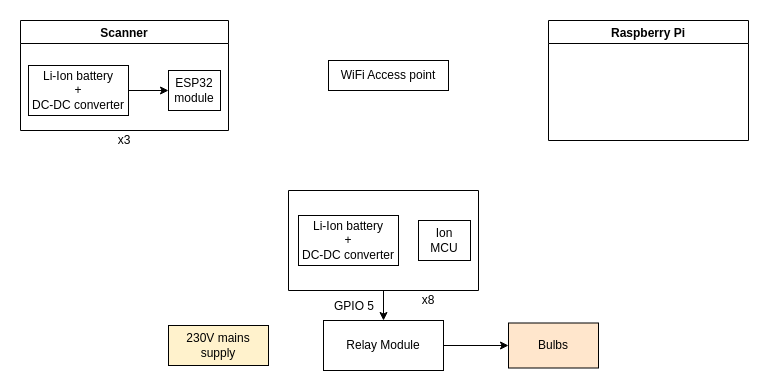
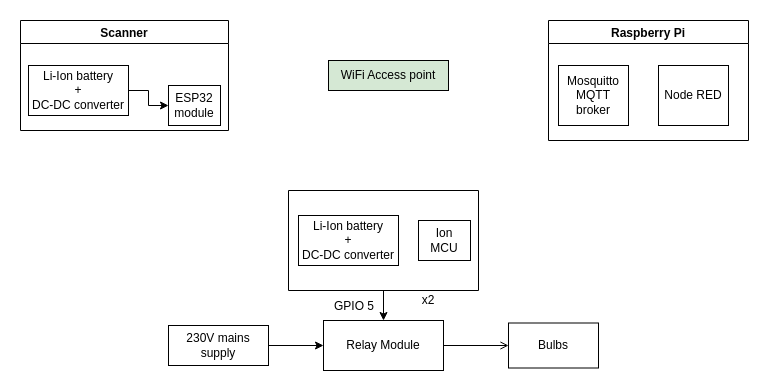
- <mxCell id="8" value="WiFi Access point" style="rounded=0;whiteSpace=wrap;html=1;" vertex="1" parent="1"><mxGeometry x="328" y="60" width="120" height="30" as="geometry" /></mxCell>
+ <mxCell id="8" value="WiFi Access point" style="rounded=0;whiteSpace=wrap;html=1;fillColor=#d5e8d4;" vertex="1" parent="1"><mxGeometry x="328" y="60" width="120" height="30" as="geometry" /></mxCell>
- <mxCell id="5" value="ESP32 module" style="rounded=0;whiteSpace=wrap;html=1;" vertex="1" parent="1"><mxGeometry x="168" y="70" width="52" height="40" as="geometry" /></mxCell>
+ <mxCell id="5" value="ESP32 module" style="rounded=0;whiteSpace=wrap;html=1;" vertex="1" parent="1"><mxGeometry x="168" y="85" width="52" height="40" as="geometry" /></mxCell>
+ <mxCell id="10" value="Mosquitto MQTT broker" style="whiteSpace=wrap;html=1;" vertex="1" parent="9"><mxGeometry x="10" y="45" width="70" height="60" as="geometry" /></mxCell>
+ <mxCell id="11" value="Node RED" style="whiteSpace=wrap;html=1;" vertex="1" parent="9"><mxGeometry x="110" y="45" width="70" height="60" as="geometry" /></mxCell>
- <mxCell id="7" value="x3" style="text;html=1;strokeColor=none;fillColor=none;align=center;verticalAlign=middle;whiteSpace=wrap;rounded=0;" vertex="1" parent="1"><mxGeometry x="104" y="130" width="40" height="20" as="geometry" /></mxCell>
- <mxCell id="20" value="x8" style="text;html=1;strokeColor=none;fillColor=none;align=center;verticalAlign=middle;whiteSpace=wrap;rounded=0;" vertex="1" parent="1"><mxGeometry x="408" y="290" width="40" height="20" as="geometry" /></mxCell>
+ <mxCell id="20" value="x2" style="text;html=1;strokeColor=none;fillColor=none;align=center;verticalAlign=middle;whiteSpace=wrap;rounded=0;" vertex="1" parent="1"><mxGeometry x="408" y="290" width="40" height="20" as="geometry" /></mxCell>
- <mxCell id="23" value="230V mains supply" style="rounded=0;whiteSpace=wrap;html=1;fillColor=#fff2cc;" vertex="1" parent="1"><mxGeometry x="168" y="325" width="100" height="40" as="geometry" /></mxCell>
+ <mxCell id="23" value="230V mains supply" style="rounded=0;whiteSpace=wrap;html=1;" vertex="1" parent="1"><mxGeometry x="168" y="325" width="100" height="40" as="geometry" /></mxCell>
+ <mxCell id="22" value="" style="edgeStyle=orthogonalEdgeStyle;rounded=0;orthogonalLoop=1;jettySize=auto;html=1;" edge="1" parent="1" source="23" target="19"><mxGeometry relative="1" as="geometry" /></mxCell>
- <mxCell id="18" value="" style="edgeStyle=orthogonalEdgeStyle;rounded=0;orthogonalLoop=1;jettySize=auto;html=1;" edge="1" parent="1" source="19" target="21"><mxGeometry relative="1" as="geometry" /></mxCell>
+ <mxCell id="18" value="" style="edgeStyle=orthogonalEdgeStyle;rounded=0;orthogonalLoop=1;jettySize=auto;html=1;endArrow=open;" edge="1" parent="1" source="19" target="21"><mxGeometry relative="1" as="geometry" /></mxCell>
- <mxCell id="21" value="Bulbs" style="rounded=0;whiteSpace=wrap;html=1;fillColor=#ffe6cc;" vertex="1" parent="1"><mxGeometry x="508" y="322.5" width="90" height="45" as="geometry" /></mxCell>
+ <mxCell id="21" value="Bulbs" style="rounded=0;whiteSpace=wrap;html=1;" vertex="1" parent="1"><mxGeometry x="508" y="322.5" width="90" height="45" as="geometry" /></mxCell>
